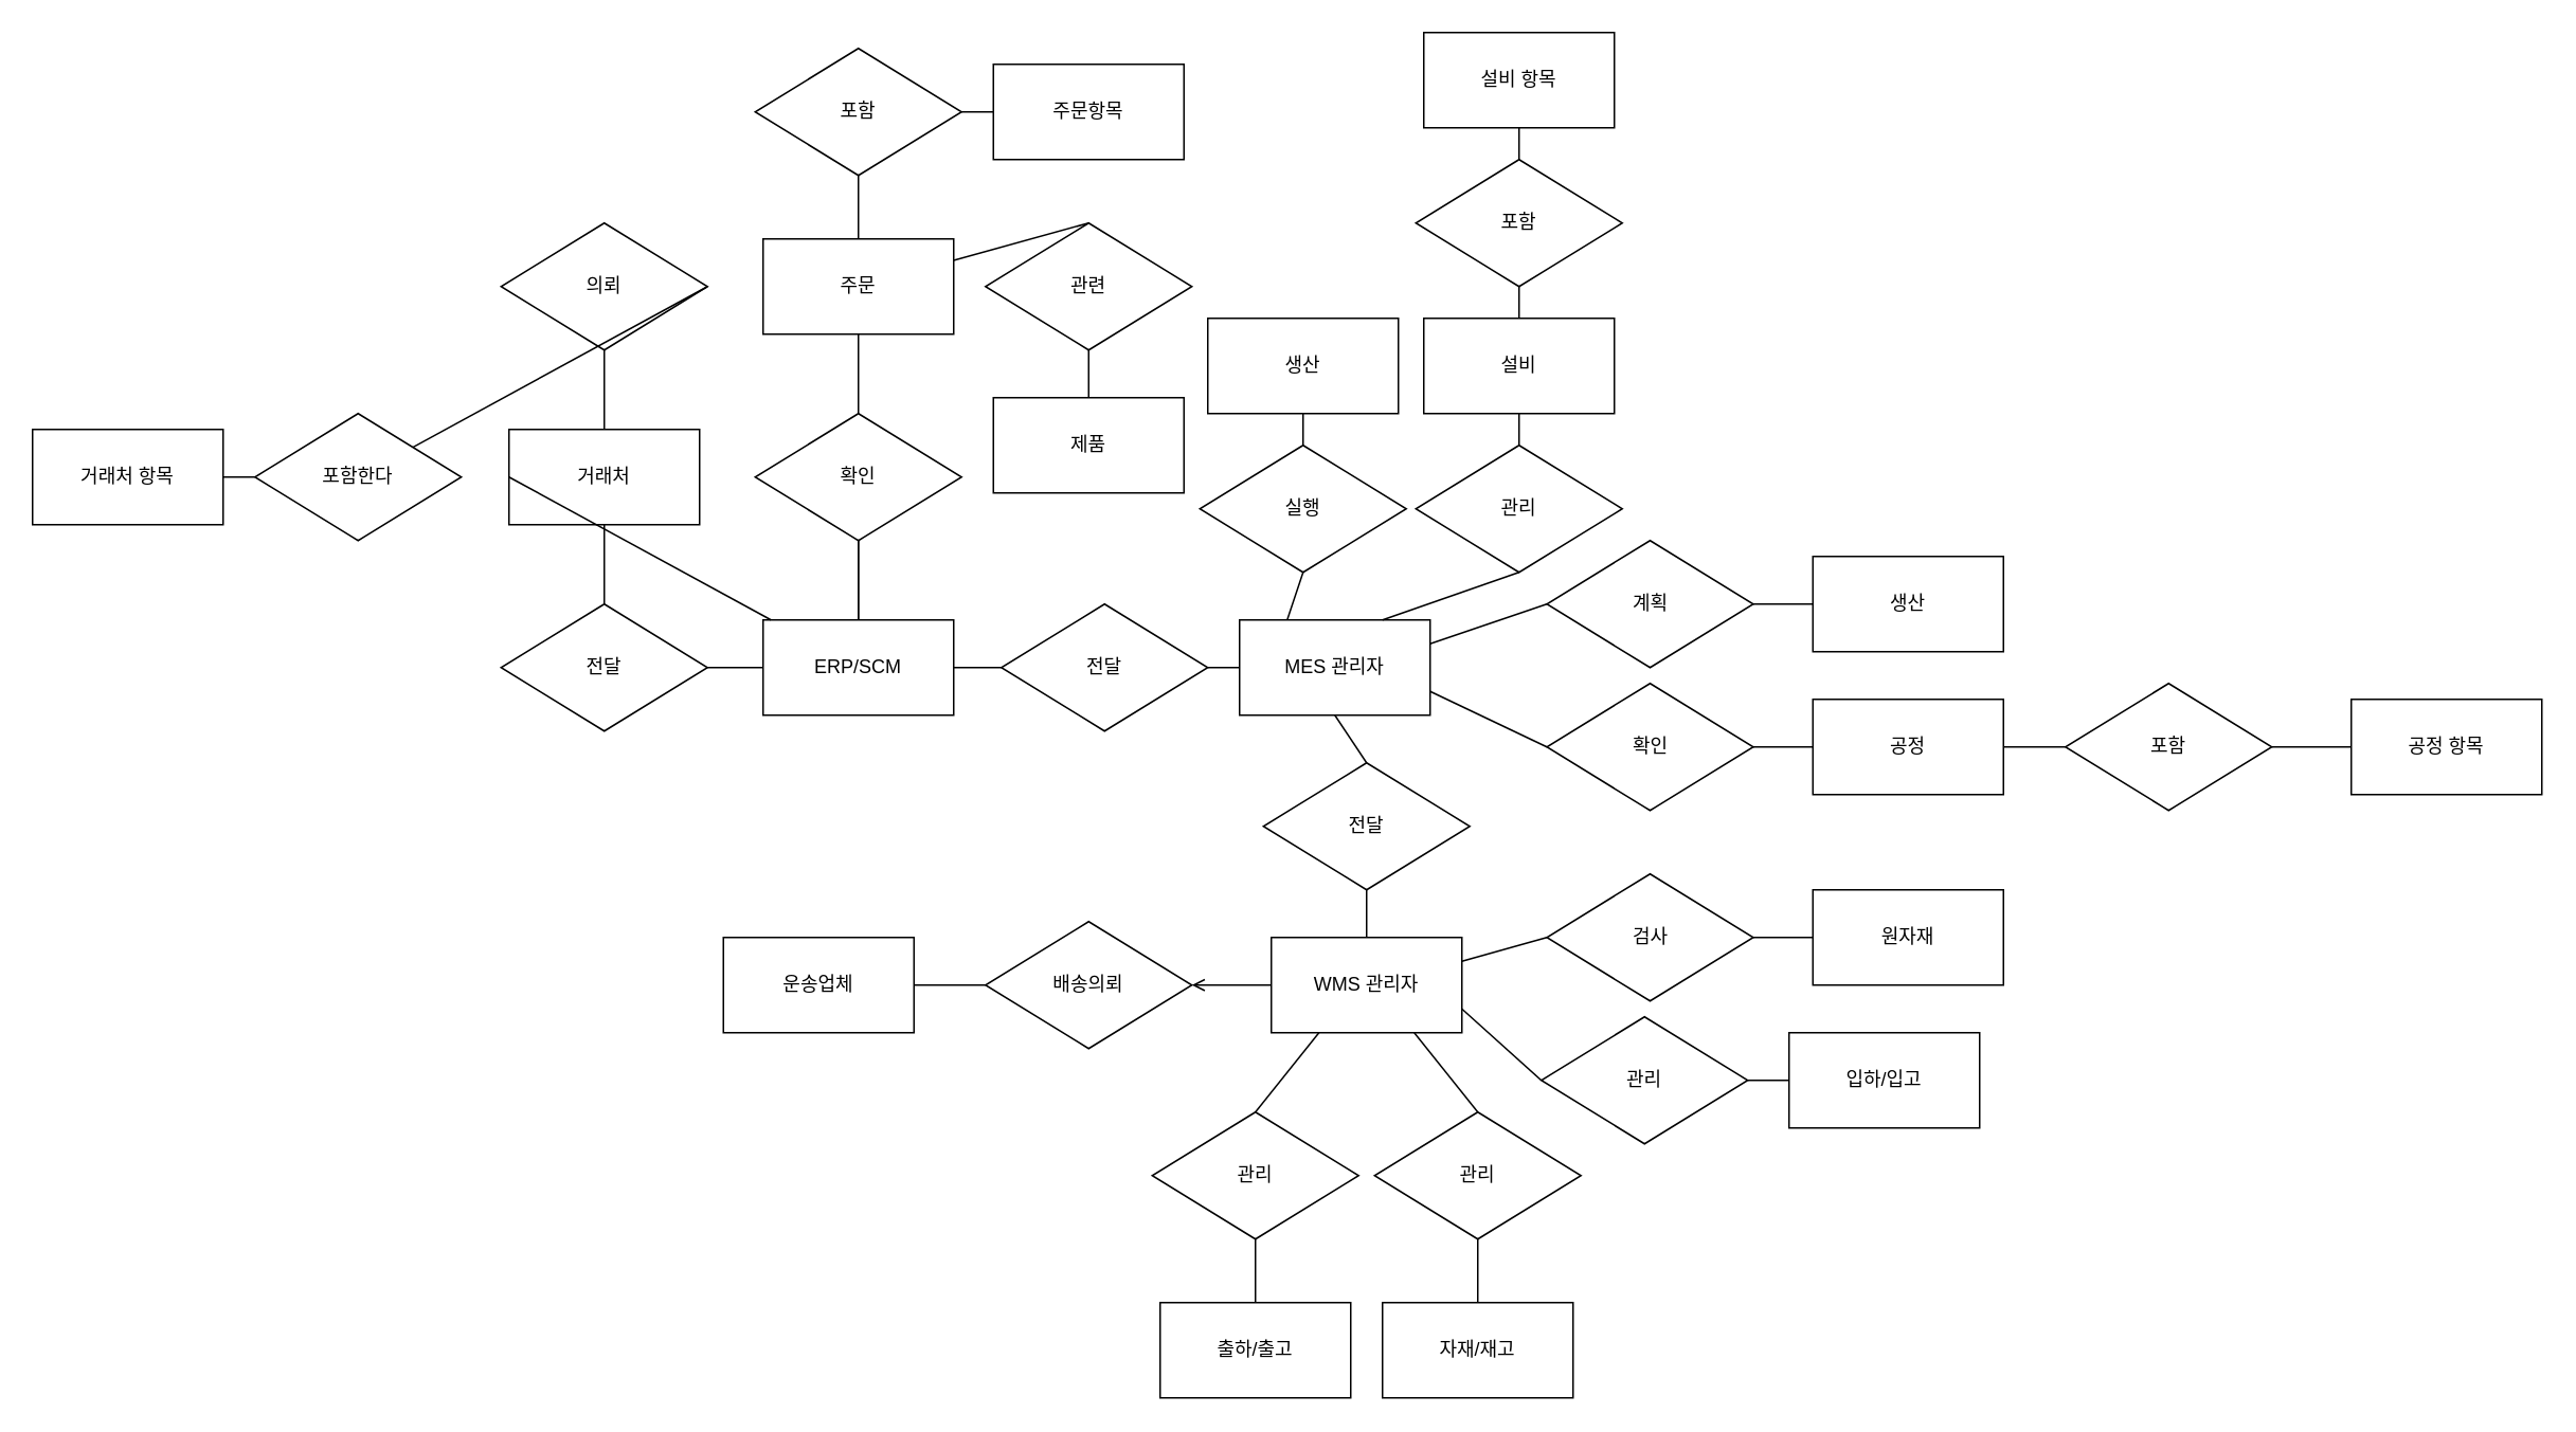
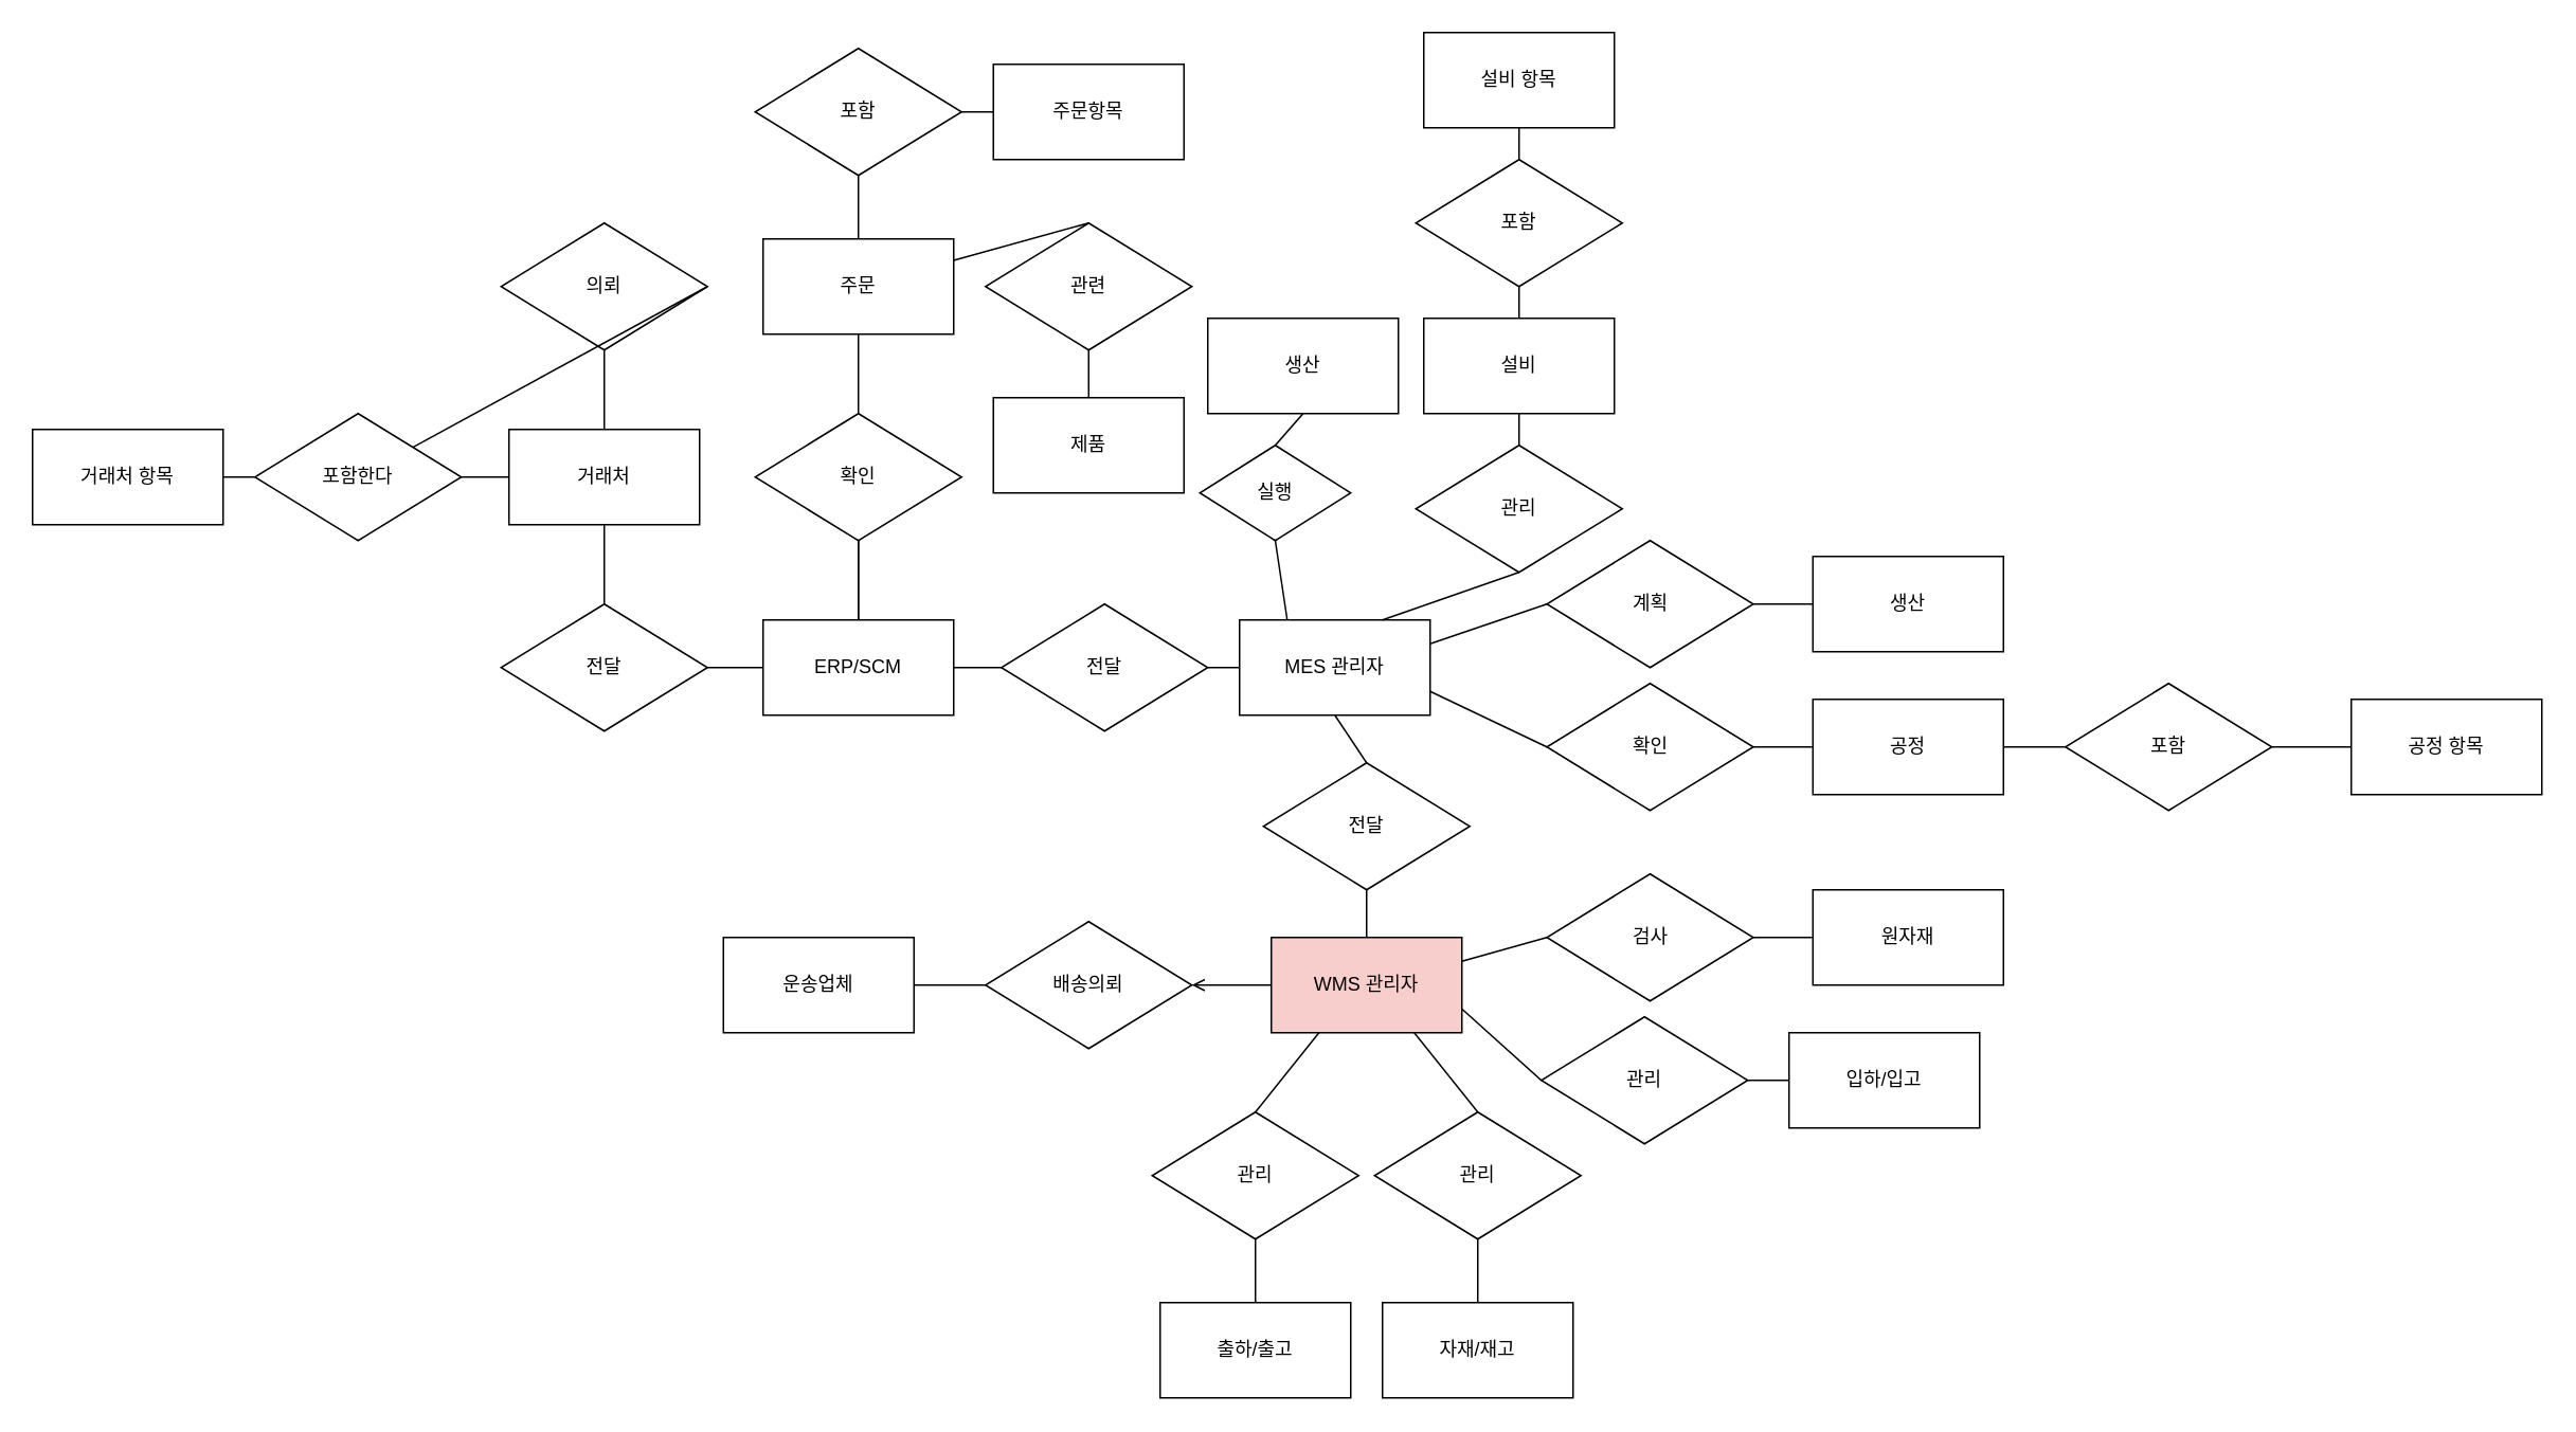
- <mxCell id="61" value="실행" style="rhombus;whiteSpace=wrap;html=1;" vertex="1" parent="1"><mxGeometry x="755" y="280" width="130" height="80" as="geometry" /></mxCell>
+ <mxCell id="61" value="실행" style="rhombus;whiteSpace=wrap;html=1;" vertex="1" parent="1"><mxGeometry x="755" y="280" width="95" height="60" as="geometry" /></mxCell>
- <mxCell id="53" value="" style="endArrow=none;html=1;exitX=0;exitY=0.5;exitDx=0;exitDy=0;" edge="1" parent="1" source="6" target="9"><mxGeometry width="50" height="50" relative="1" as="geometry"><mxPoint x="455" y="430" as="sourcePoint" /><mxPoint x="250" y="240" as="targetPoint" /></mxGeometry></mxCell>
+ <mxCell id="53" value="" style="endArrow=none;html=1;exitX=0;exitY=0.5;exitDx=0;exitDy=0;entryX=1;entryY=0.5;entryDx=0;entryDy=0;" edge="1" parent="1" source="6" target="39"><mxGeometry width="50" height="50" relative="1" as="geometry"><mxPoint x="455" y="430" as="sourcePoint" /><mxPoint x="250" y="240" as="targetPoint" /></mxGeometry></mxCell>
- <mxCell id="10" value="WMS 관리자" style="rounded=0;whiteSpace=wrap;html=1;" vertex="1" parent="1"><mxGeometry x="800" y="590" width="120" height="60" as="geometry" /></mxCell>
+ <mxCell id="10" value="WMS 관리자" style="rounded=0;whiteSpace=wrap;html=1;fillColor=#f8cecc;" vertex="1" parent="1"><mxGeometry x="800" y="590" width="120" height="60" as="geometry" /></mxCell>
